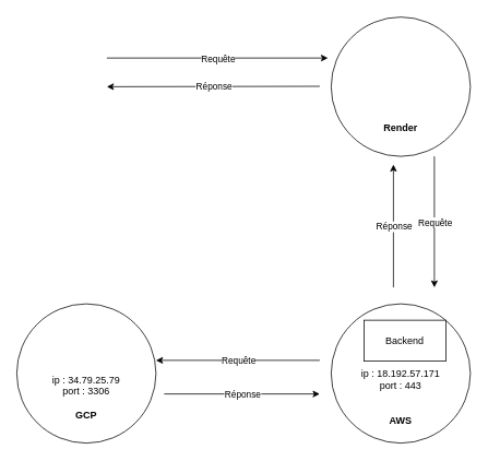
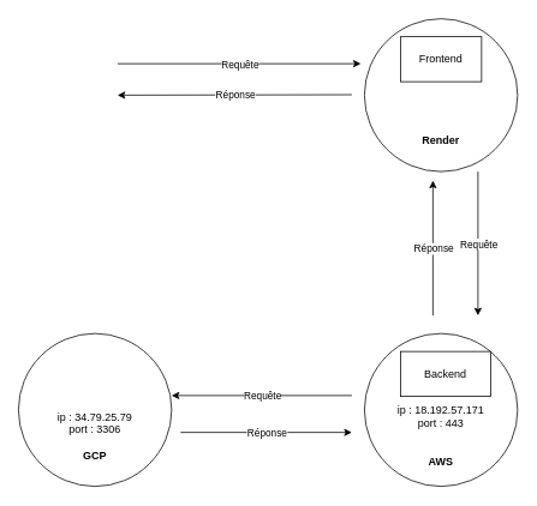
+ <mxCell id="4" value="Frontend" style="rounded=0;whiteSpace=wrap;html=1;" vertex="1" parent="1"><mxGeometry x="444" y="40" width="90" height="50" as="geometry" /></mxCell>
